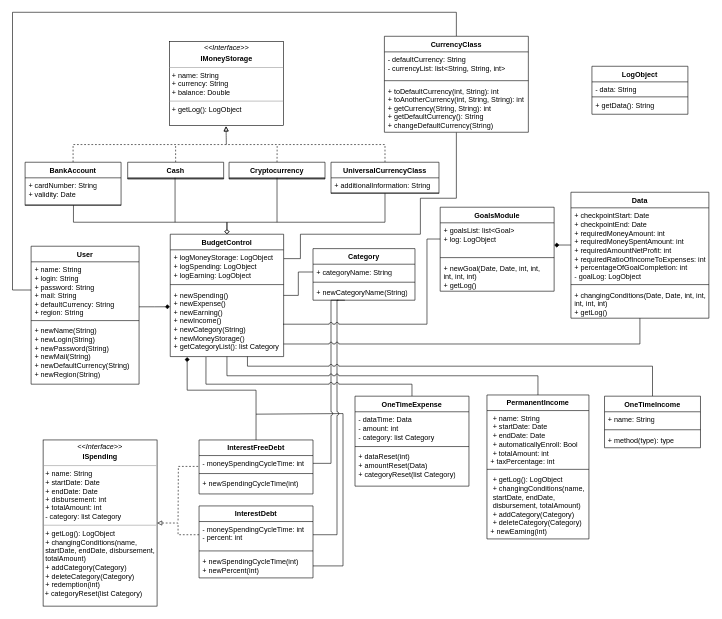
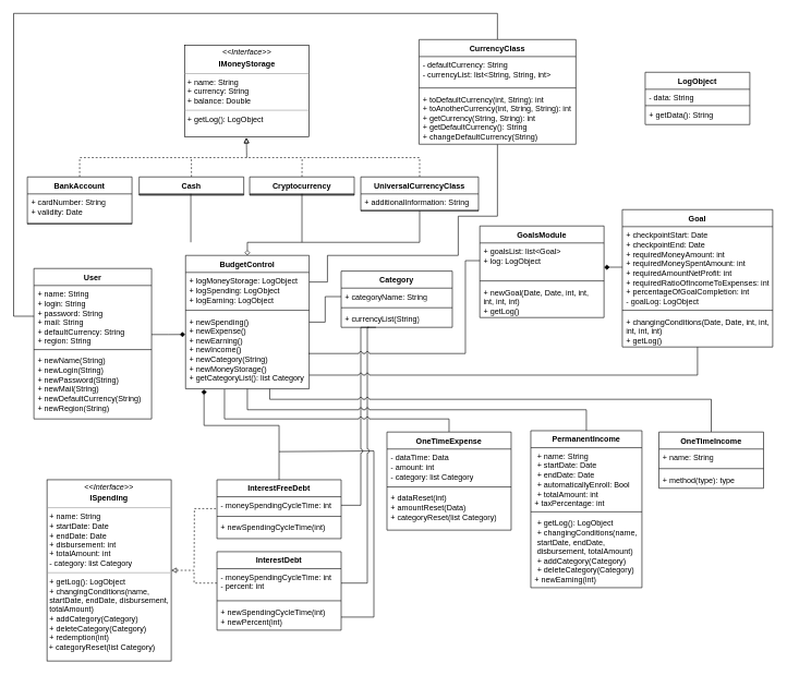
- <mxCell id="70" value="Data" style="swimlane;fontStyle=1;align=center;verticalAlign=top;childLayout=stackLayout;horizontal=1;startSize=26;horizontalStack=0;resizeParent=1;resizeParentMax=0;resizeLast=0;collapsible=1;marginBottom=0;whiteSpace=wrap;html=1;" vertex="1" parent="1"><mxGeometry x="951" y="320" width="230" height="210" as="geometry" /></mxCell>
+ <mxCell id="70" value="Goal" style="swimlane;fontStyle=1;align=center;verticalAlign=top;childLayout=stackLayout;horizontal=1;startSize=26;horizontalStack=0;resizeParent=1;resizeParentMax=0;resizeLast=0;collapsible=1;marginBottom=0;whiteSpace=wrap;html=1;" vertex="1" parent="1"><mxGeometry x="951" y="320" width="230" height="210" as="geometry" /></mxCell>
- <mxCell id="3" style="edgeStyle=orthogonalEdgeStyle;rounded=0;orthogonalLoop=1;jettySize=auto;html=1;exitX=0.504;exitY=1.04;exitDx=0;exitDy=0;entryX=0.5;entryY=0;entryDx=0;entryDy=0;endArrow=diamond;endFill=0;exitPerimeter=0;" parent="1" target="21" edge="1" source="5"><mxGeometry relative="1" as="geometry"><mxPoint x="121" y="338" as="sourcePoint" /><mxPoint x="377" y="406" as="targetPoint" /><Array as="points"><mxPoint x="122" y="370" /><mxPoint x="378" y="370" /></Array></mxGeometry></mxCell>
- <mxCell id="28" value="+ newCategoryName(String)" style="text;strokeColor=none;fillColor=none;align=left;verticalAlign=top;spacingLeft=4;spacingRight=4;overflow=hidden;rotatable=0;points=[[0,0.5],[1,0.5]];portConstraint=eastwest;whiteSpace=wrap;html=1;" parent="25" vertex="1"><mxGeometry y="60" width="170" height="26" as="geometry" /></mxCell>
+ <mxCell id="28" value="+ currencyList(String)" style="text;strokeColor=none;fillColor=none;align=left;verticalAlign=top;spacingLeft=4;spacingRight=4;overflow=hidden;rotatable=0;points=[[0,0.5],[1,0.5]];portConstraint=eastwest;whiteSpace=wrap;html=1;" parent="25" vertex="1"><mxGeometry y="60" width="170" height="26" as="geometry" /></mxCell>
